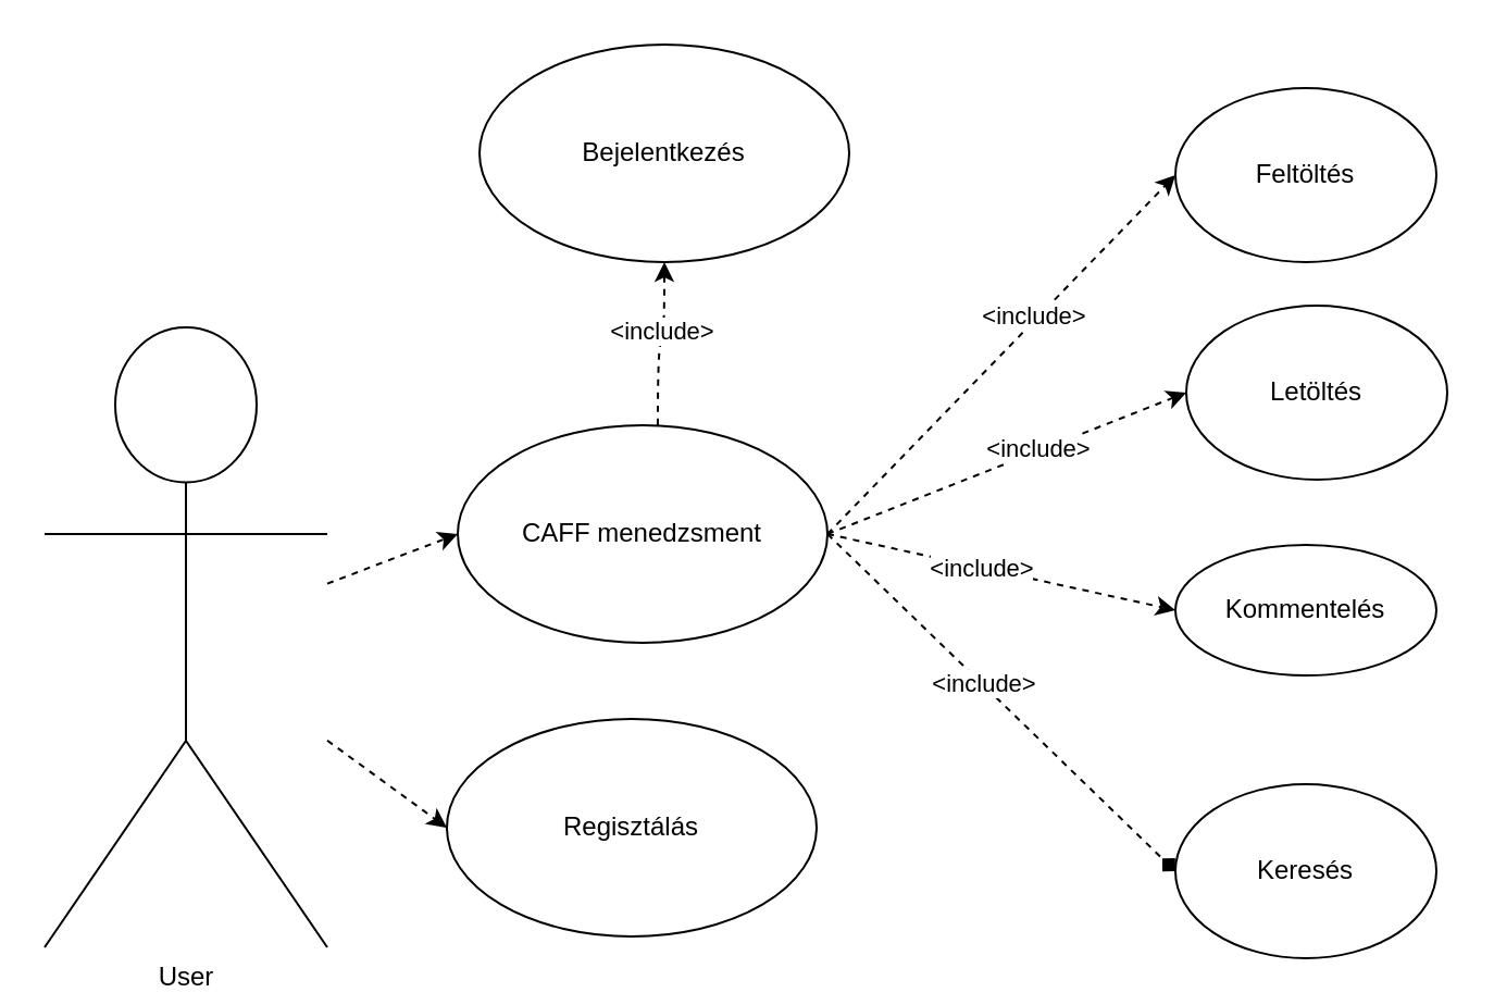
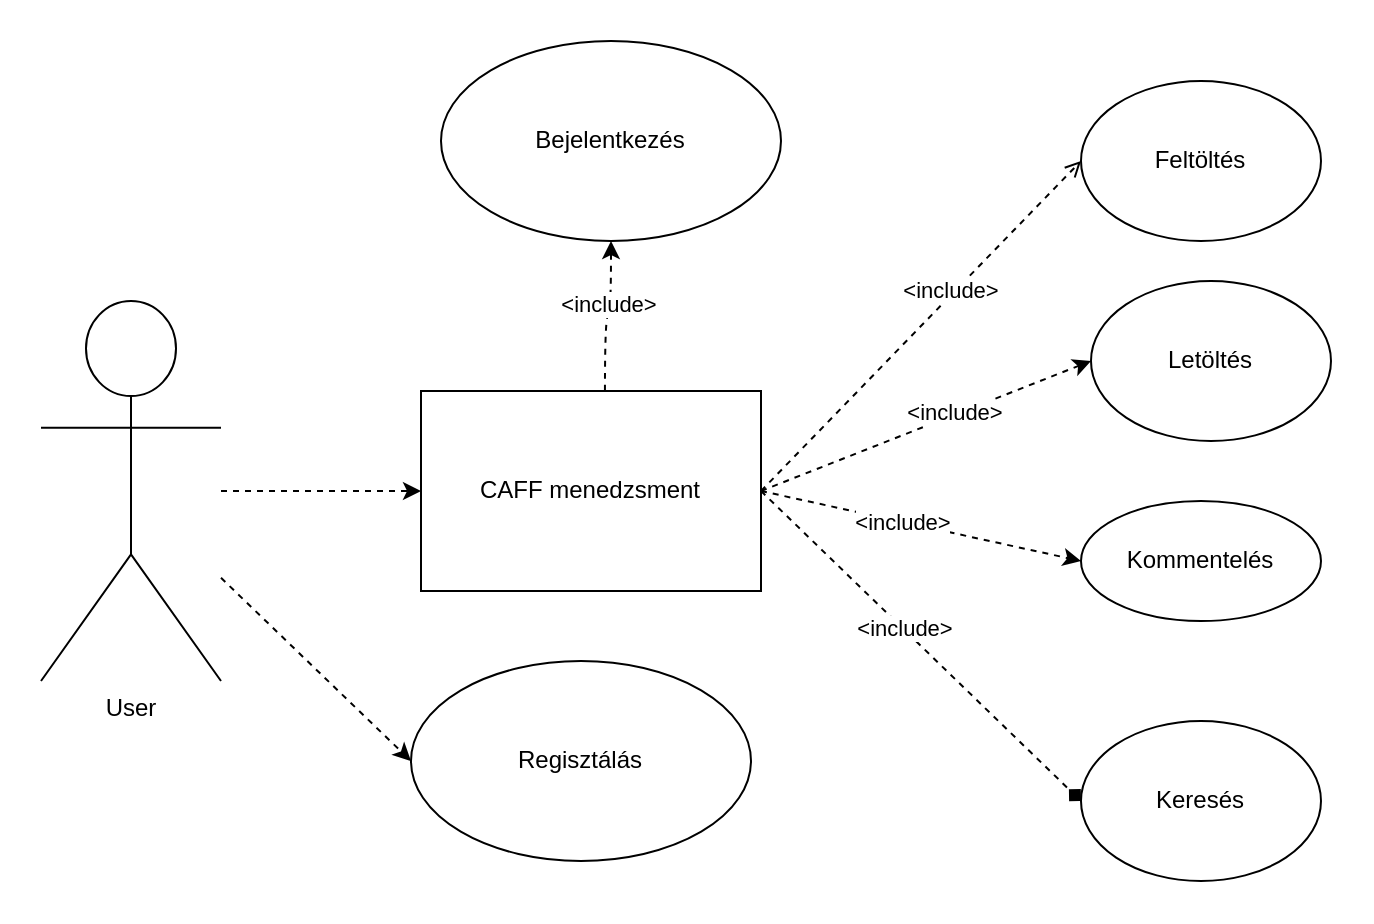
- <mxCell id="4" style="rounded=0;orthogonalLoop=1;jettySize=auto;html=1;exitX=1;exitY=0.5;exitDx=0;exitDy=0;entryX=0;entryY=0.5;entryDx=0;entryDy=0;dashed=1;" parent="1" source="10" target="11" edge="1"><mxGeometry relative="1" as="geometry" /></mxCell>
+ <mxCell id="4" style="rounded=0;orthogonalLoop=1;jettySize=auto;html=1;exitX=1;exitY=0.5;exitDx=0;exitDy=0;entryX=0;entryY=0.5;entryDx=0;entryDy=0;dashed=1;endArrow=open;" parent="1" source="10" target="11" edge="1"><mxGeometry relative="1" as="geometry" /></mxCell>
- <mxCell id="10" value="CAFF menedzsment" style="ellipse;whiteSpace=wrap;html=1;" parent="1" vertex="1"><mxGeometry x="210" y="195" width="170" height="100" as="geometry" /></mxCell>
+ <mxCell id="10" value="CAFF menedzsment" style="whiteSpace=wrap;html=1;rounded=0;" parent="1" vertex="1"><mxGeometry x="210" y="195" width="170" height="100" as="geometry" /></mxCell>
- <mxCell id="2" value="User" style="shape=umlActor;verticalLabelPosition=bottom;verticalAlign=top;html=1;outlineConnect=0;" parent="1" vertex="1"><mxGeometry x="20" y="150" width="130" height="285" as="geometry" /></mxCell>
+ <mxCell id="2" value="User" style="shape=umlActor;verticalLabelPosition=bottom;verticalAlign=top;html=1;outlineConnect=0;" parent="1" vertex="1"><mxGeometry x="20" y="150" width="90" height="190" as="geometry" /></mxCell>
